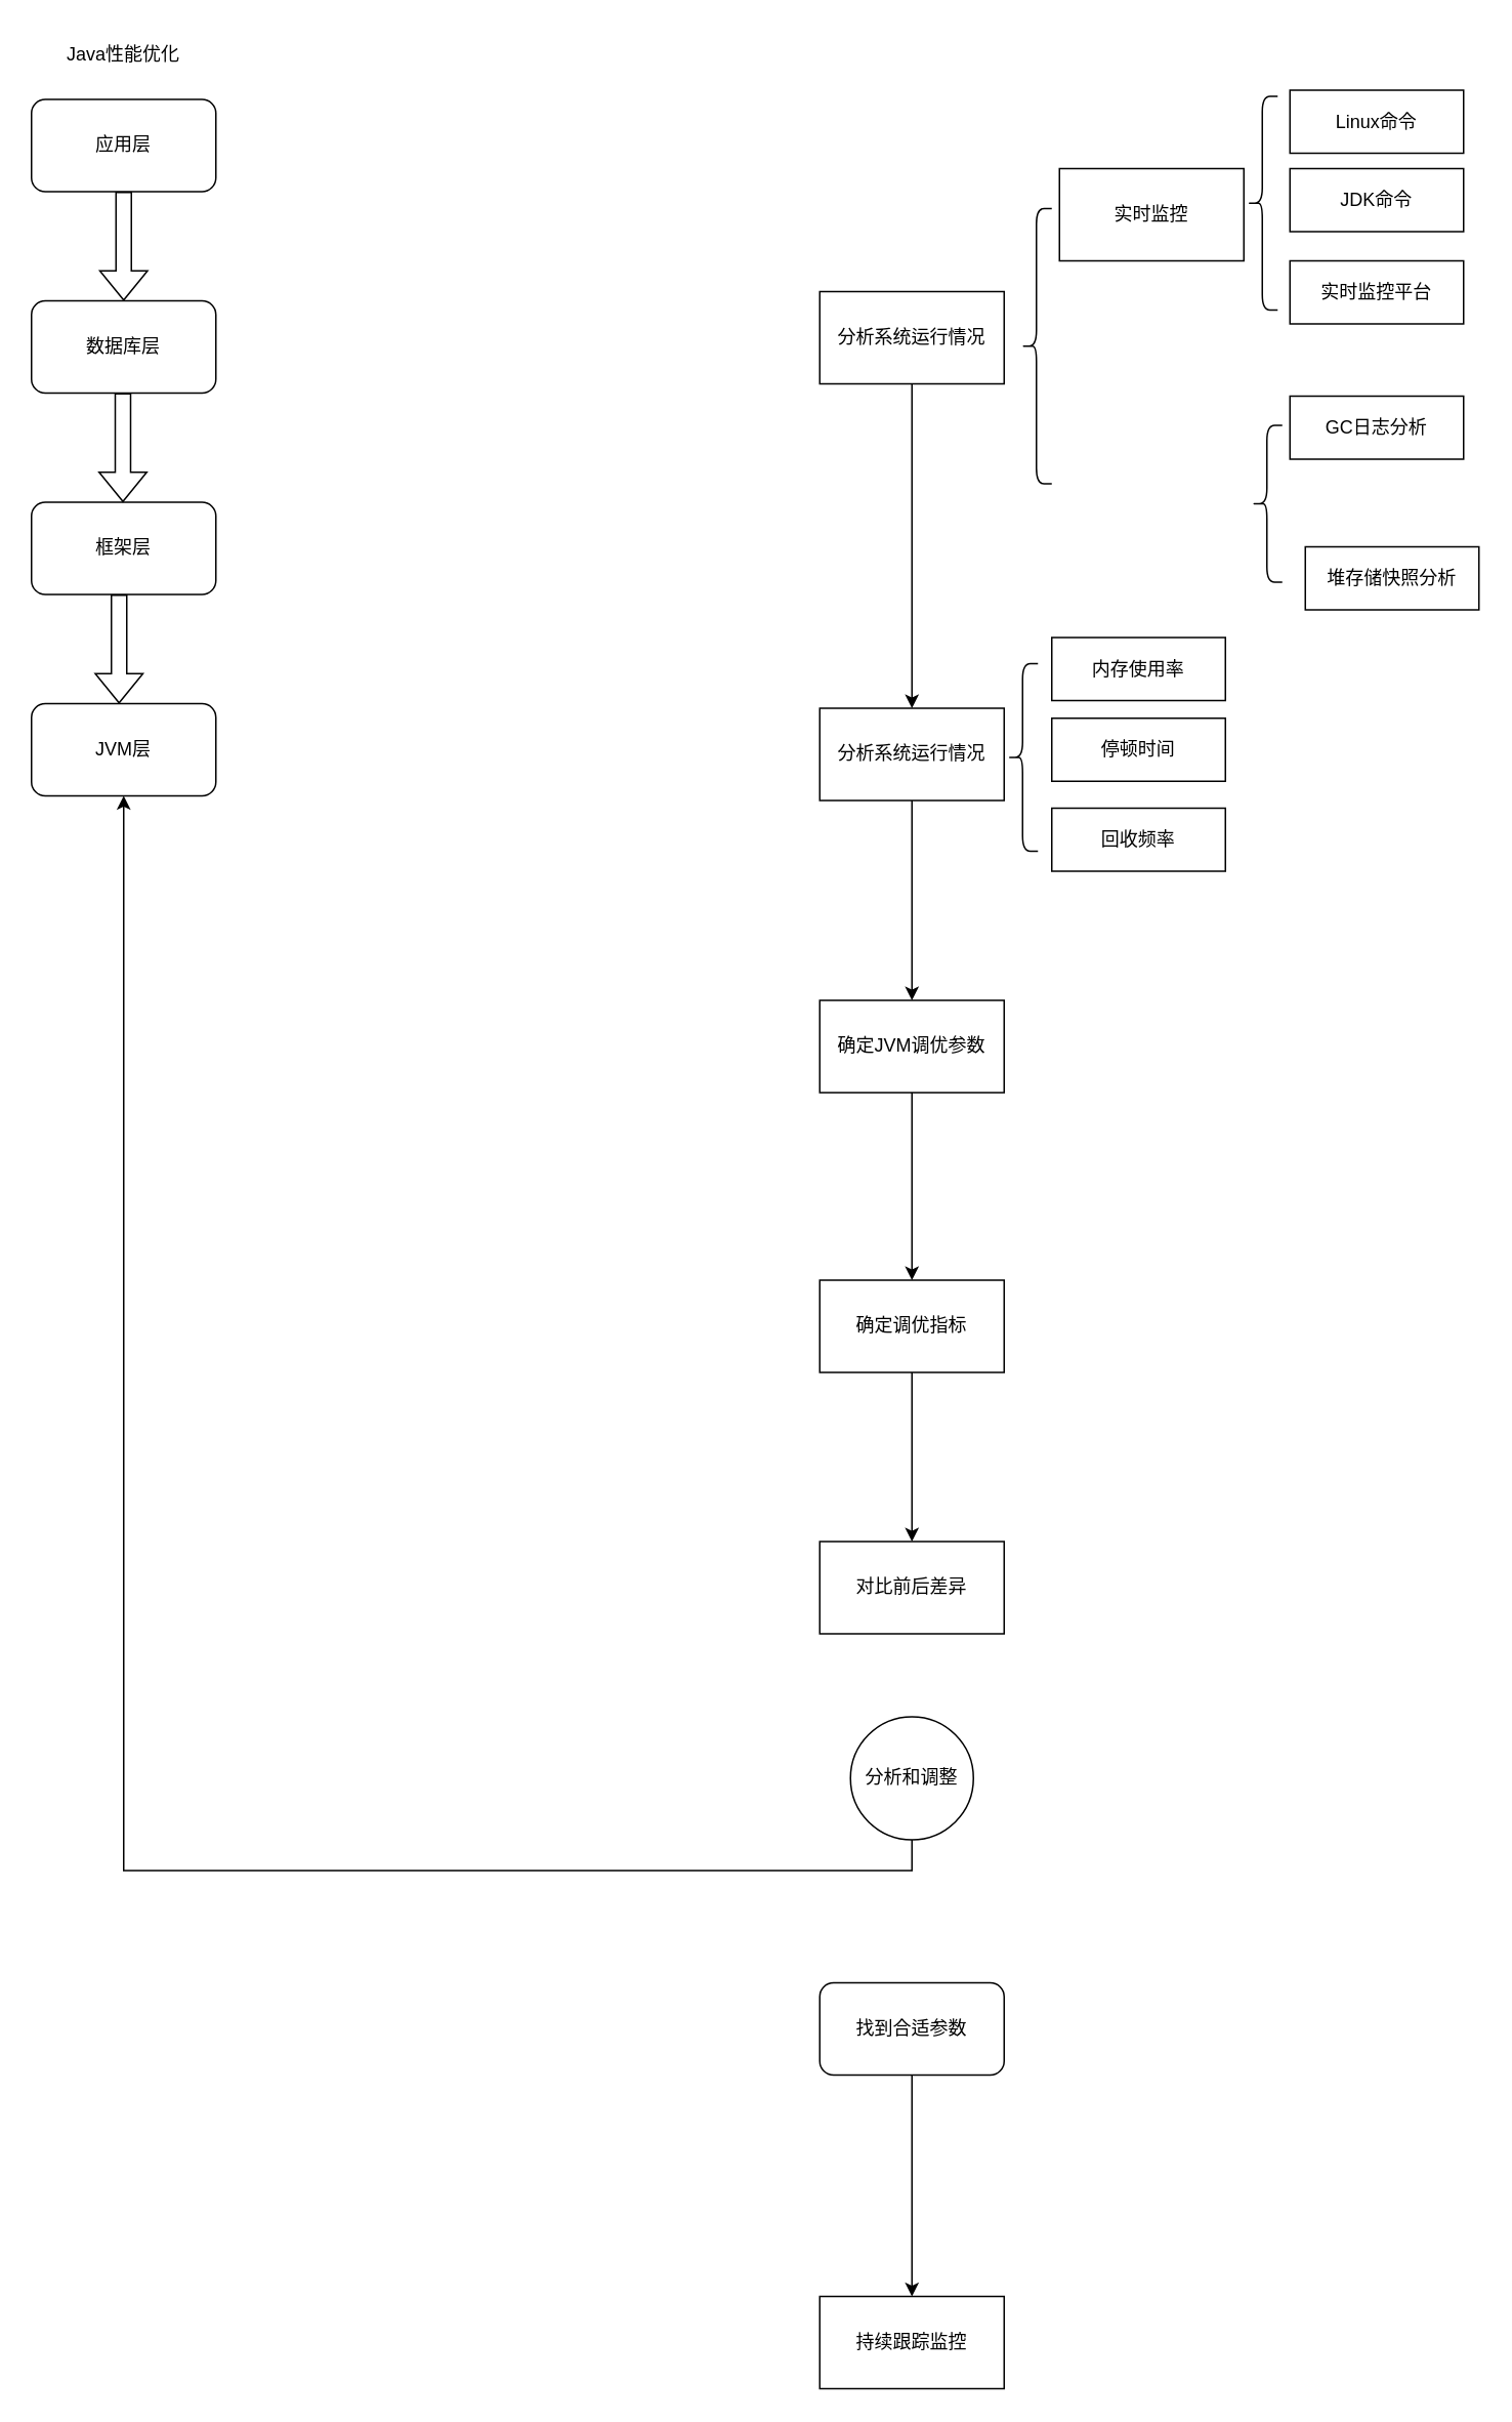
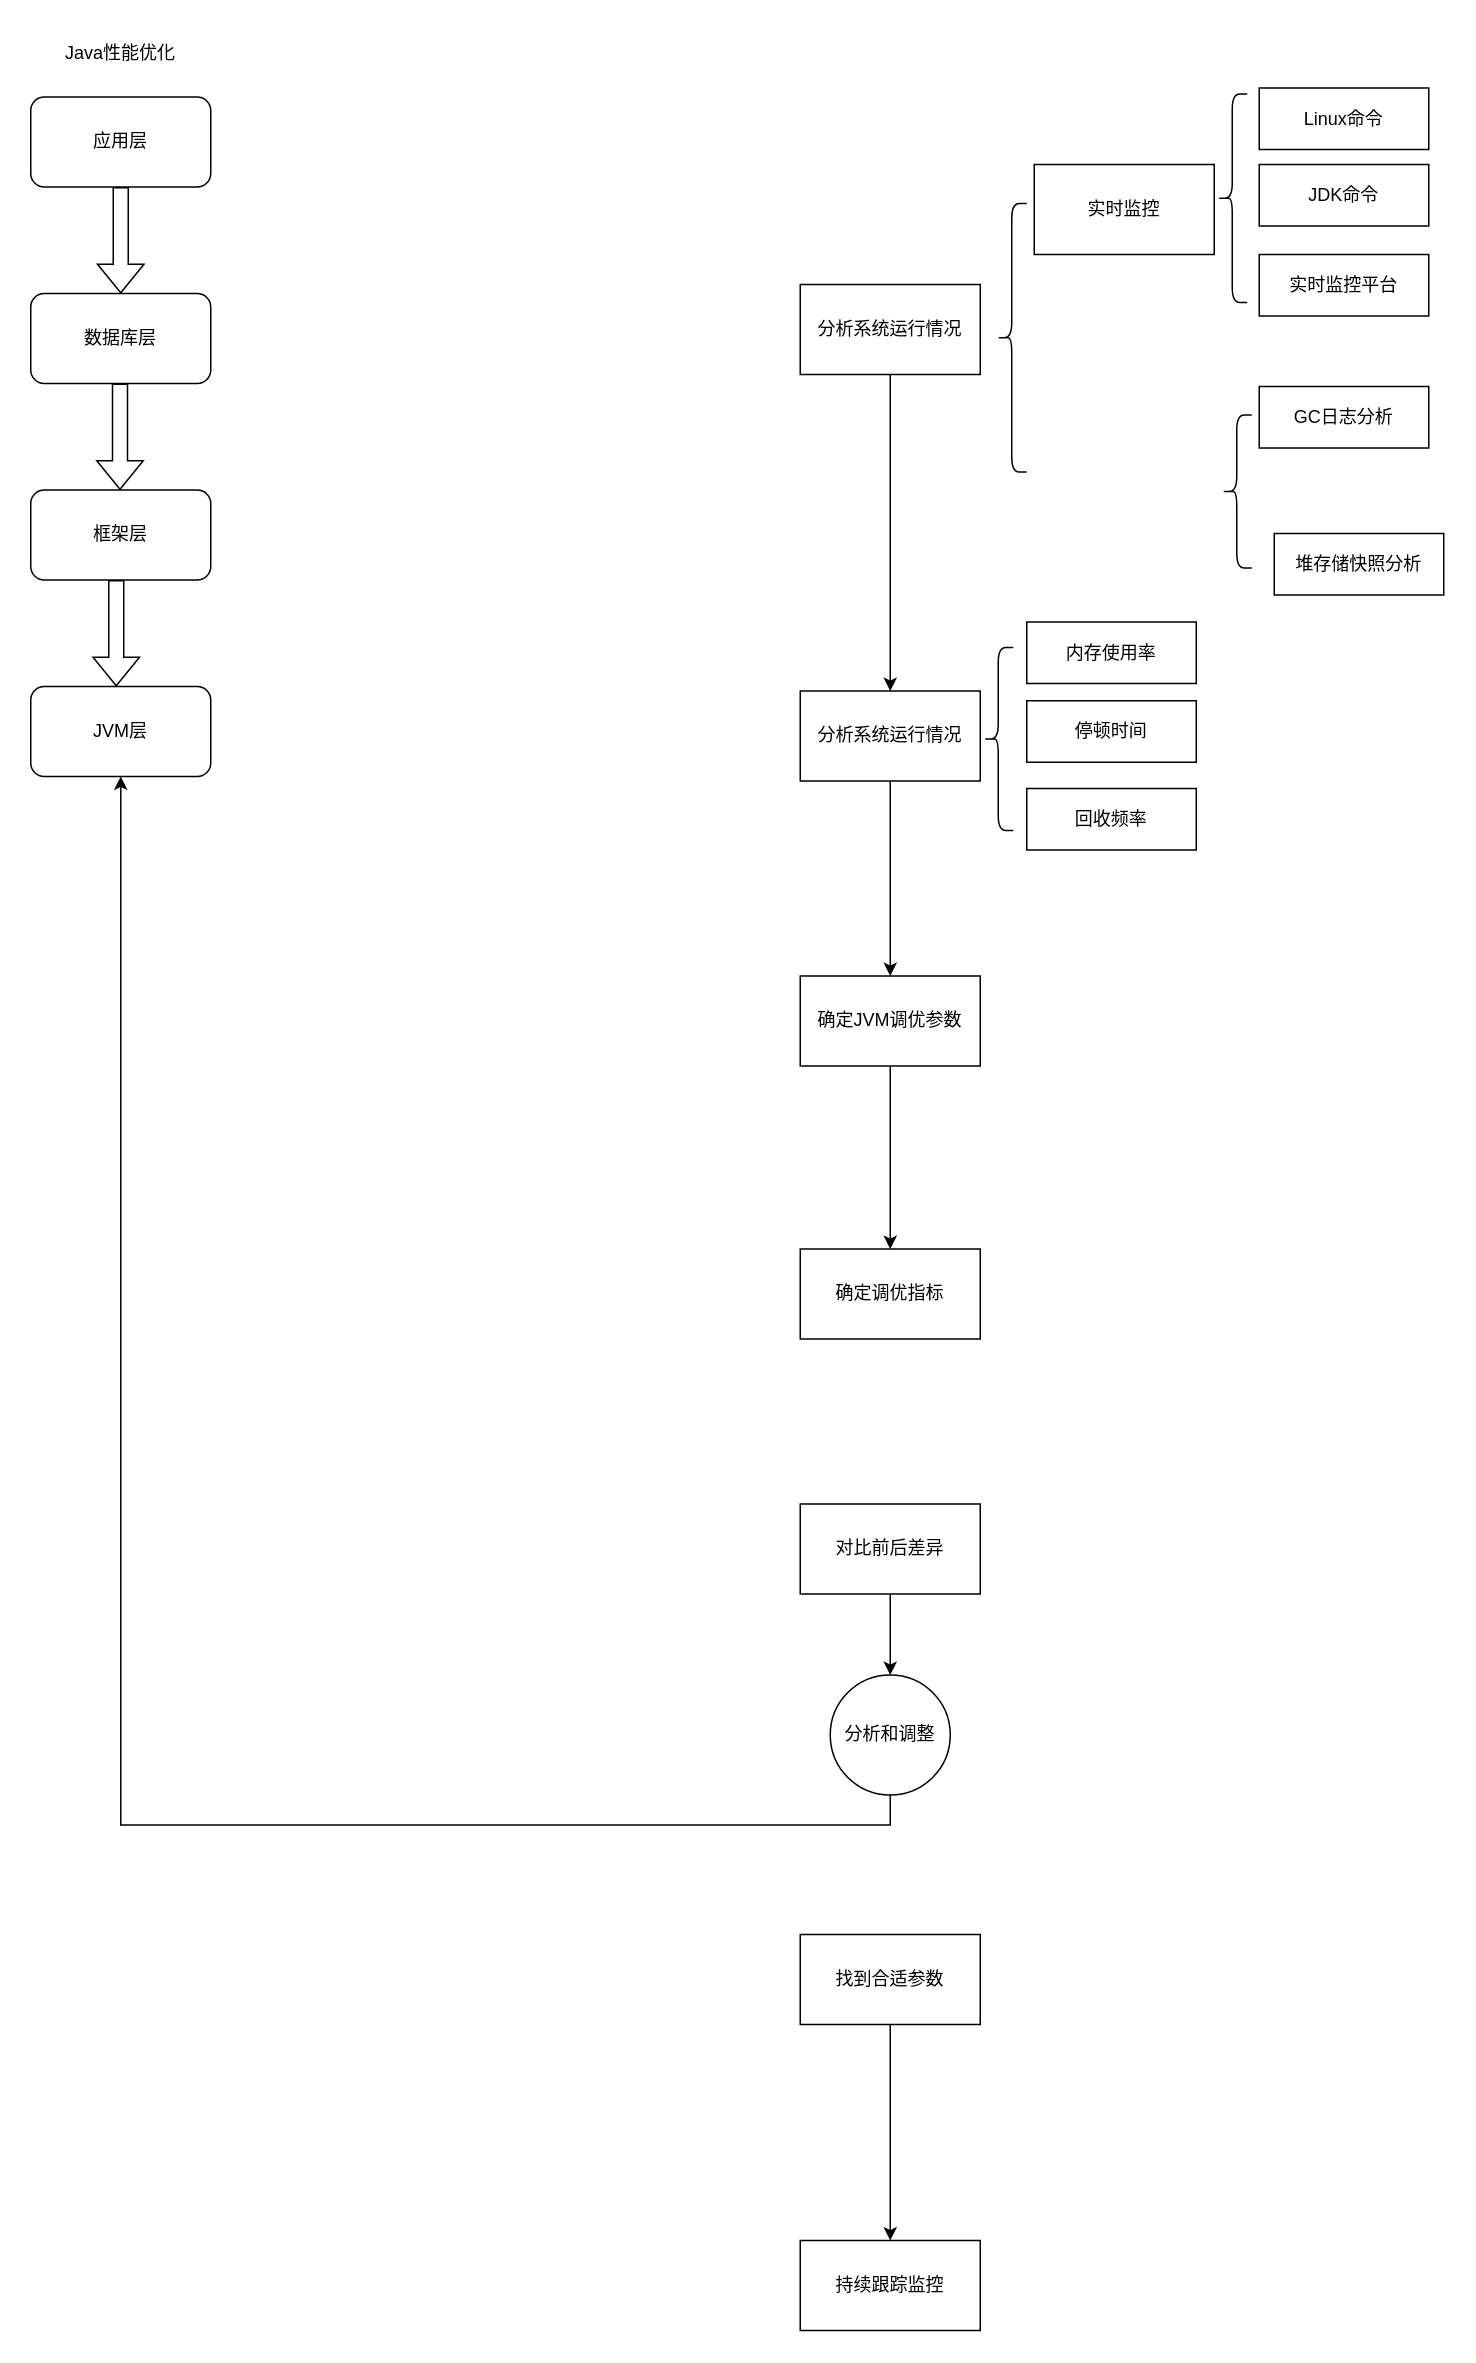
- <mxCell id="29" style="edgeStyle=orthogonalEdgeStyle;rounded=0;orthogonalLoop=1;jettySize=auto;html=1;exitX=0.5;exitY=1;exitDx=0;exitDy=0;" edge="1" parent="1" source="30" target="32"><mxGeometry relative="1" as="geometry" /></mxCell>
+ <mxCell id="31" style="edgeStyle=orthogonalEdgeStyle;rounded=0;orthogonalLoop=1;jettySize=auto;html=1;exitX=0.5;exitY=1;exitDx=0;exitDy=0;entryX=0.5;entryY=0;entryDx=0;entryDy=0;" edge="1" parent="1" source="32" target="37"><mxGeometry relative="1" as="geometry" /></mxCell>
- <mxCell id="34" value="找到合适参数" style="whiteSpace=wrap;html=1;rounded=1;" vertex="1" parent="1"><mxGeometry x="533" y="1289" width="120" height="60" as="geometry" /></mxCell>
+ <mxCell id="34" value="找到合适参数" style="rounded=0;whiteSpace=wrap;html=1;" vertex="1" parent="1"><mxGeometry x="533" y="1289" width="120" height="60" as="geometry" /></mxCell>
